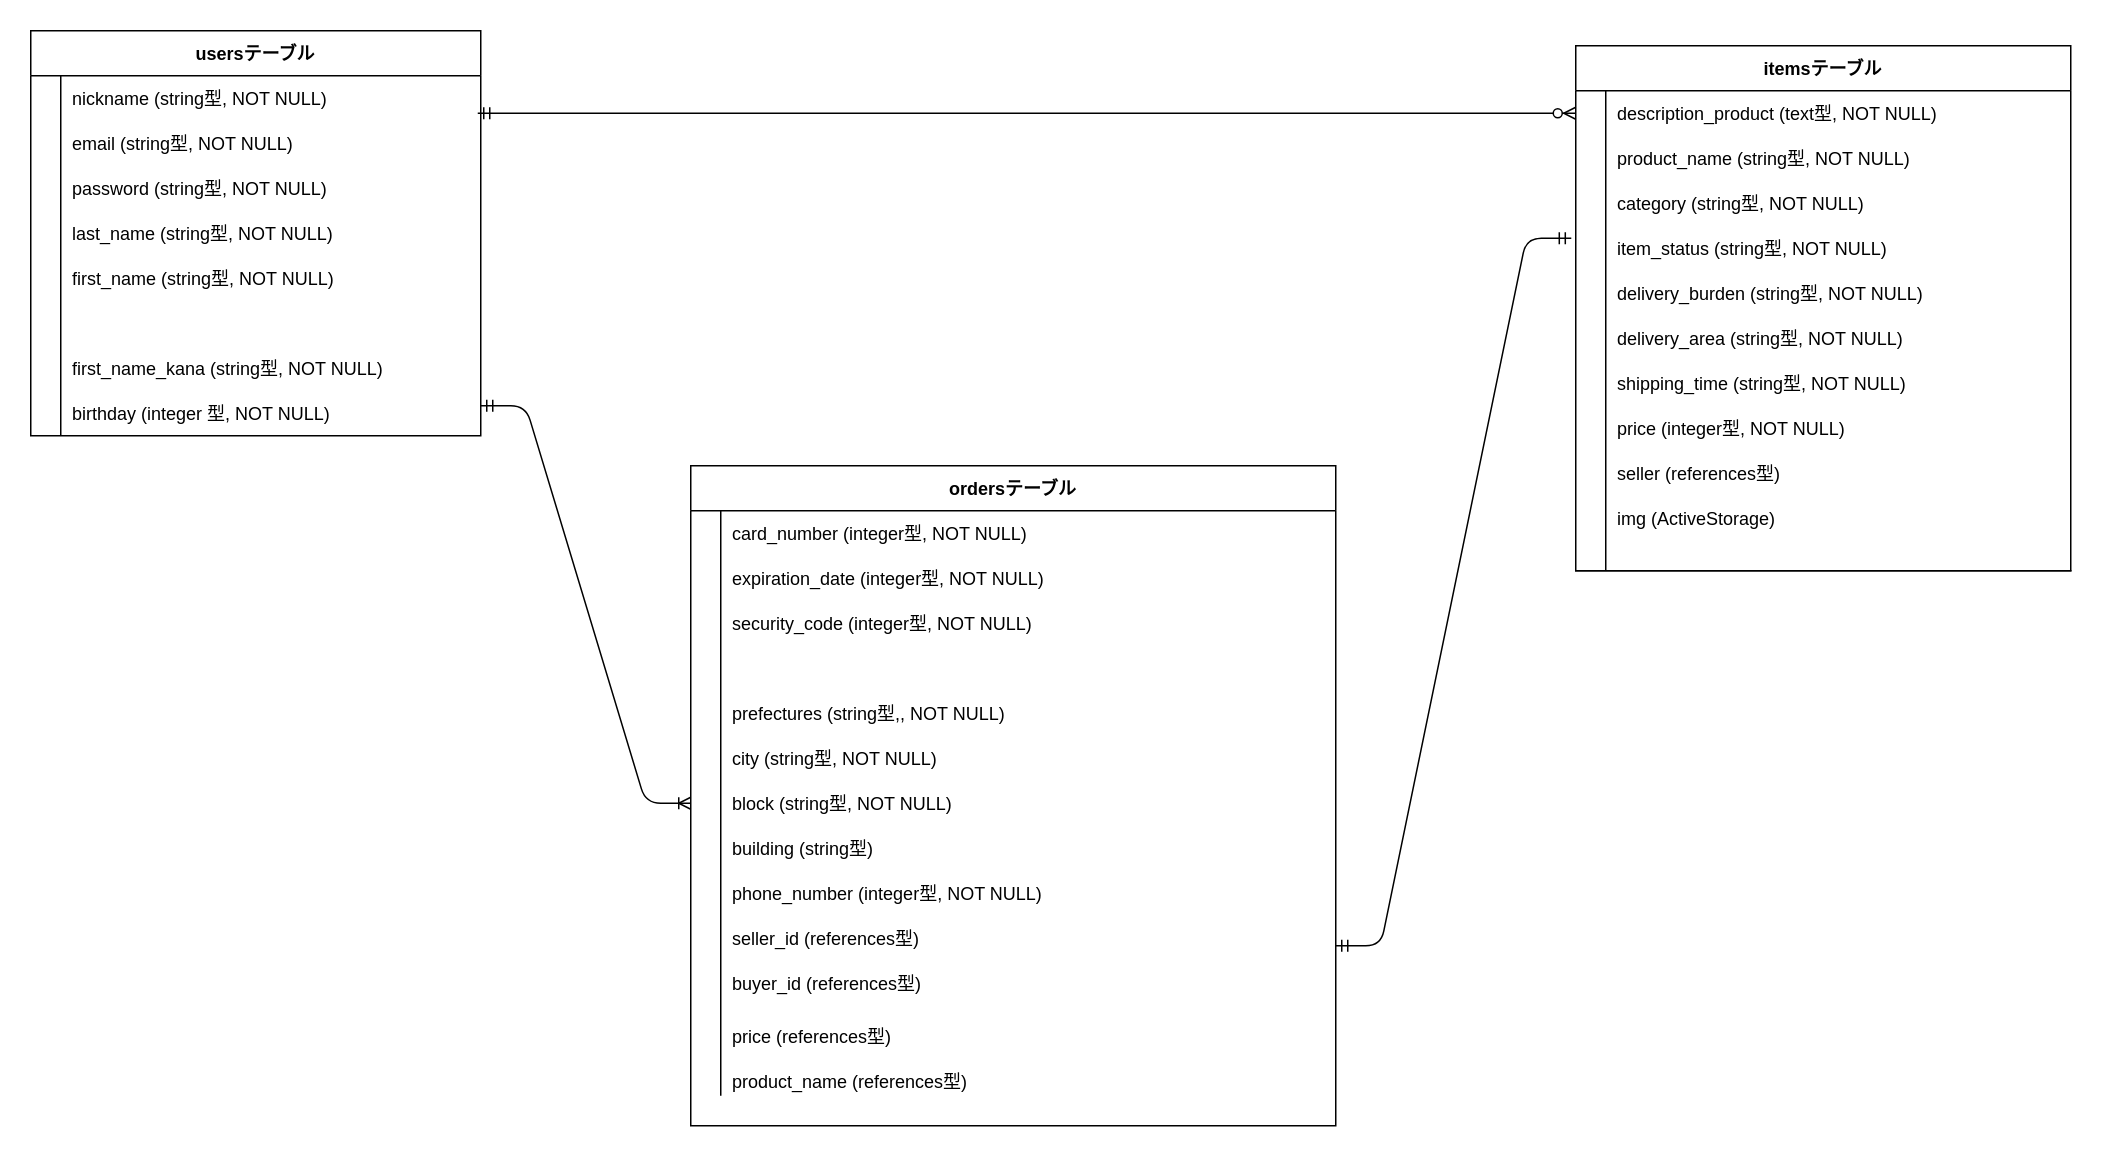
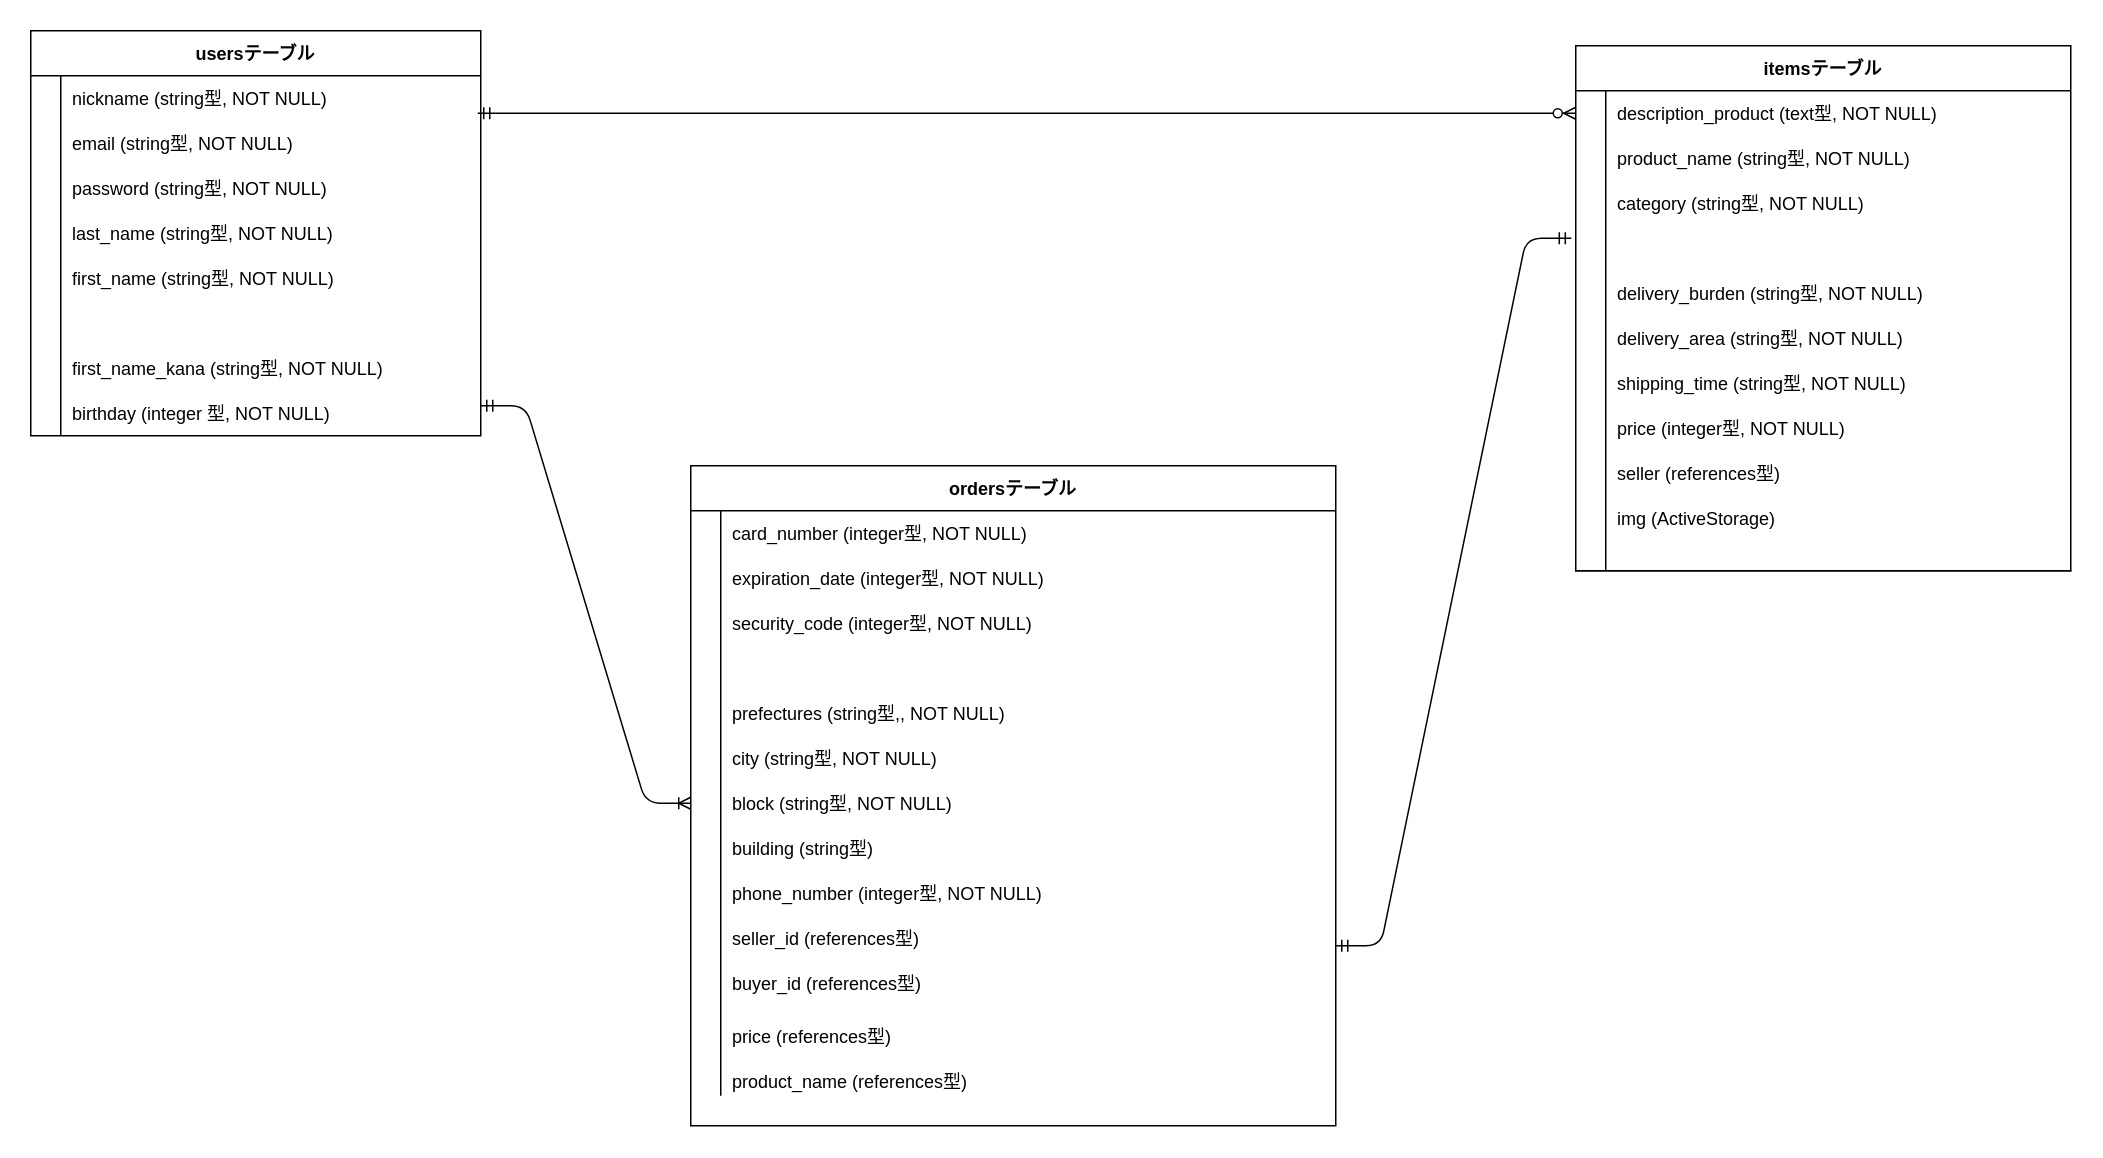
- <mxCell id="14" value="item_status (string型, NOT NULL)" style="shape=partialRectangle;connectable=0;fillColor=none;top=0;left=0;bottom=0;right=0;align=left;spacingLeft=6;overflow=hidden;" vertex="1" parent="12"><mxGeometry x="20" width="310" height="30" as="geometry" /></mxCell>
